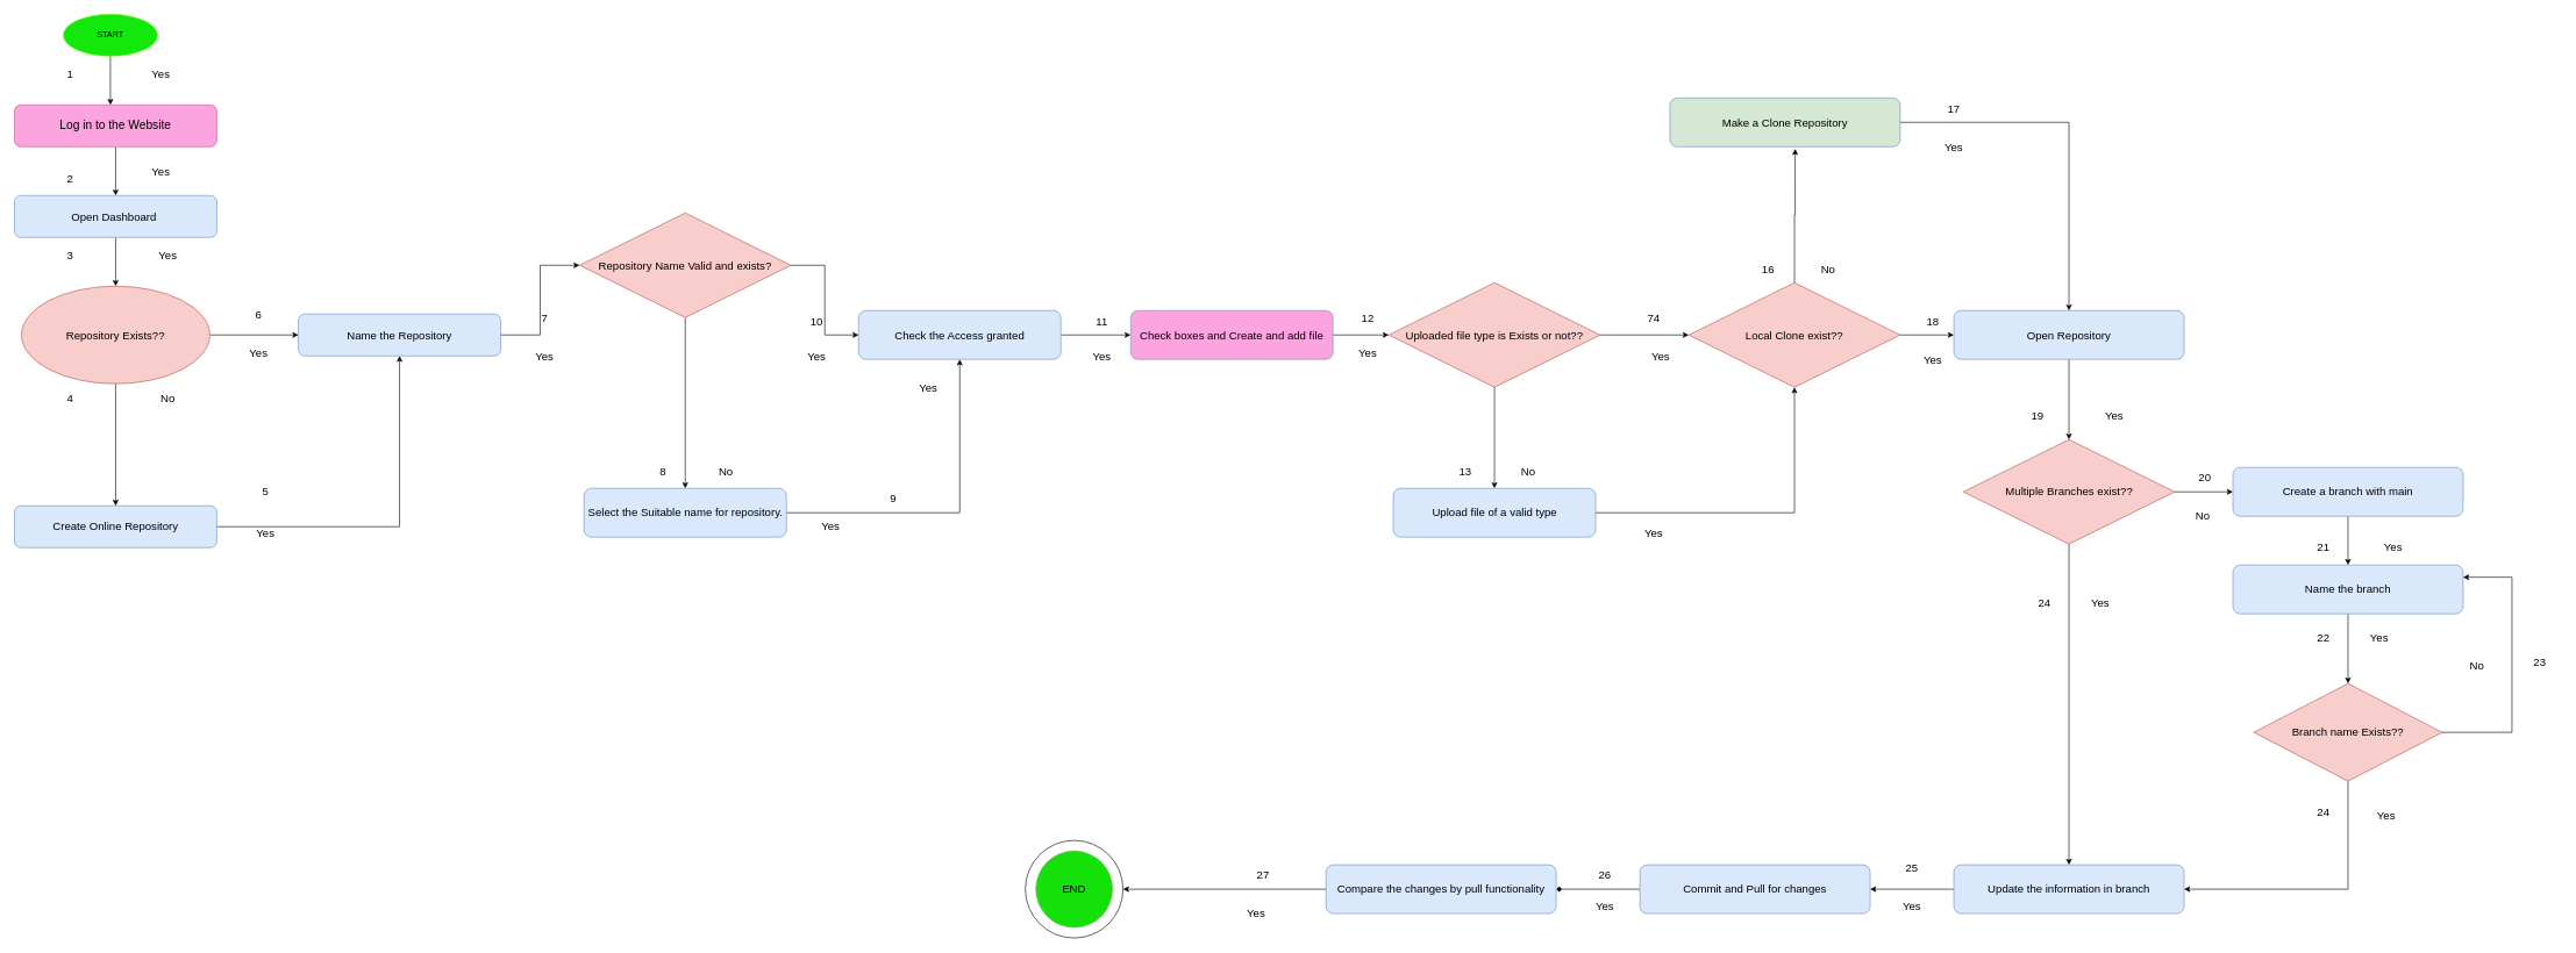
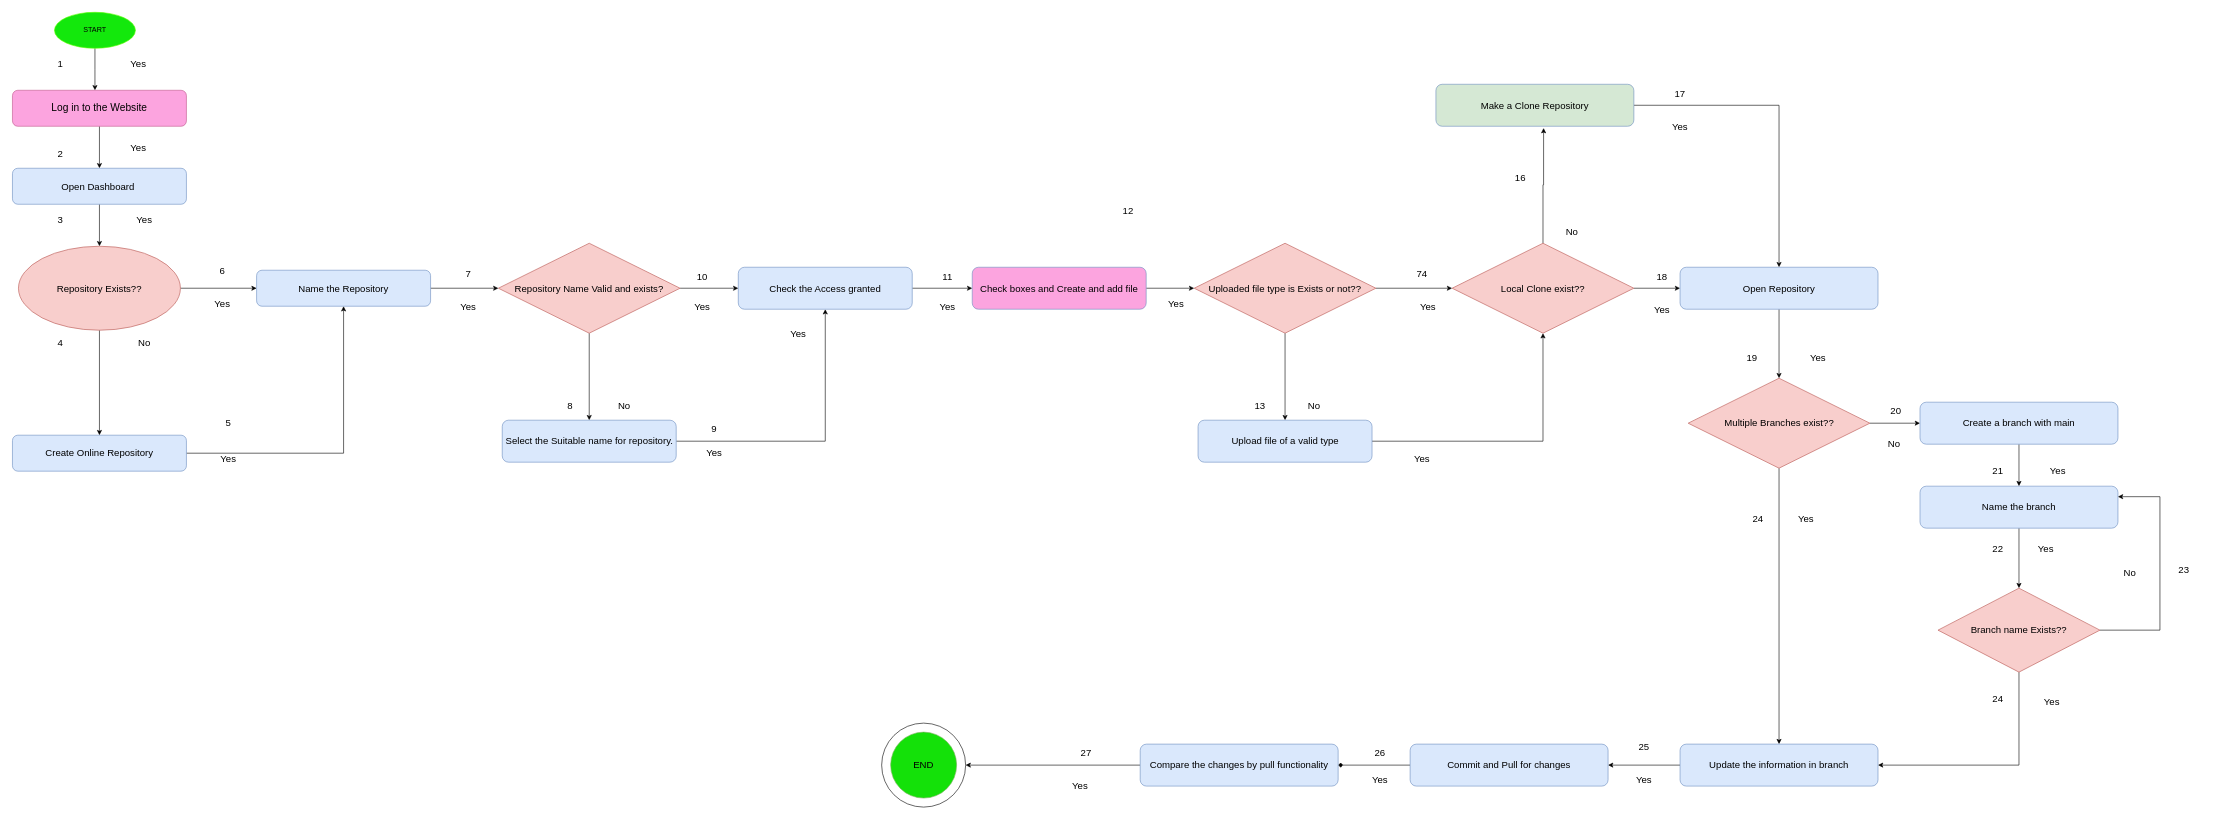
- <mxCell id="21" value="&lt;span style=&quot;font-size: 16px;&quot;&gt;Repository Name Valid and exists?&lt;/span&gt;" style="rhombus;whiteSpace=wrap;html=1;fillColor=#f8cecc;strokeColor=#b85450;" parent="1" vertex="1"><mxGeometry x="830" y="305" width="303" height="150" as="geometry" /></mxCell>
+ <mxCell id="21" value="&lt;span style=&quot;font-size: 16px;&quot;&gt;Repository Name Valid and exists?&lt;/span&gt;" style="rhombus;whiteSpace=wrap;html=1;fillColor=#f8cecc;strokeColor=#b85450;" parent="1" vertex="1"><mxGeometry x="830" y="405" width="303" height="150" as="geometry" /></mxCell>
- <mxCell id="74" value="&lt;font style=&quot;font-size: 16px;&quot;&gt;16&lt;/font&gt;" style="text;html=1;strokeColor=none;fillColor=none;align=center;verticalAlign=middle;whiteSpace=wrap;rounded=0;" vertex="1" parent="1"><mxGeometry x="2504" y="370" width="60" height="30" as="geometry" /></mxCell>
+ <mxCell id="74" value="&lt;font style=&quot;font-size: 16px;&quot;&gt;16&lt;/font&gt;" style="text;html=1;strokeColor=none;fillColor=none;align=center;verticalAlign=middle;whiteSpace=wrap;rounded=0;" vertex="1" parent="1"><mxGeometry x="2504" y="280" width="60" height="30" as="geometry" /></mxCell>
- <mxCell id="69" value="&lt;font style=&quot;font-size: 16px;&quot;&gt;12&lt;/font&gt;" style="text;html=1;strokeColor=none;fillColor=none;align=center;verticalAlign=middle;whiteSpace=wrap;rounded=0;" vertex="1" parent="1"><mxGeometry x="1930" y="440" width="60" height="30" as="geometry" /></mxCell>
+ <mxCell id="69" value="&lt;font style=&quot;font-size: 16px;&quot;&gt;12&lt;/font&gt;" style="text;html=1;strokeColor=none;fillColor=none;align=center;verticalAlign=middle;whiteSpace=wrap;rounded=0;" vertex="1" parent="1"><mxGeometry x="1850" y="335" width="60" height="30" as="geometry" /></mxCell>
- <mxCell id="67" value="&lt;font style=&quot;font-size: 16px;&quot;&gt;9&lt;/font&gt;" style="text;html=1;strokeColor=none;fillColor=none;align=center;verticalAlign=middle;whiteSpace=wrap;rounded=0;" vertex="1" parent="1"><mxGeometry x="1250" y="700" width="60" height="30" as="geometry" /></mxCell>
+ <mxCell id="67" value="&lt;font style=&quot;font-size: 16px;&quot;&gt;9&lt;/font&gt;" style="text;html=1;strokeColor=none;fillColor=none;align=center;verticalAlign=middle;whiteSpace=wrap;rounded=0;" vertex="1" parent="1"><mxGeometry x="1160" y="700" width="60" height="30" as="geometry" /></mxCell>
